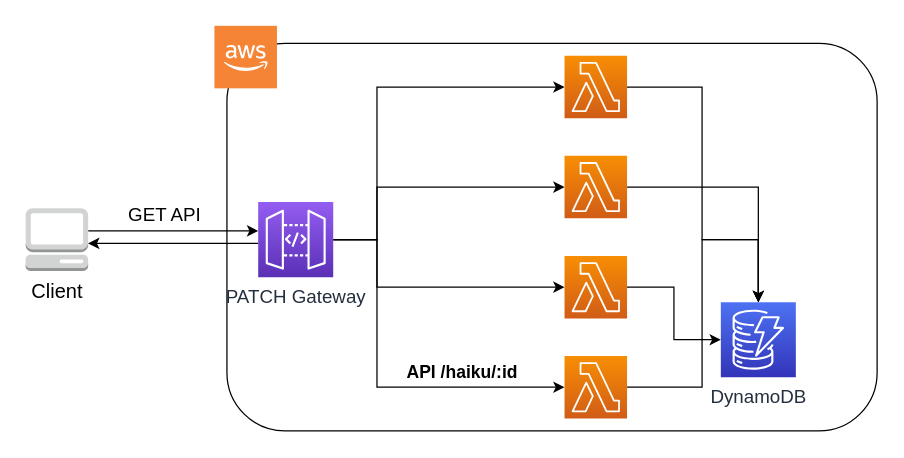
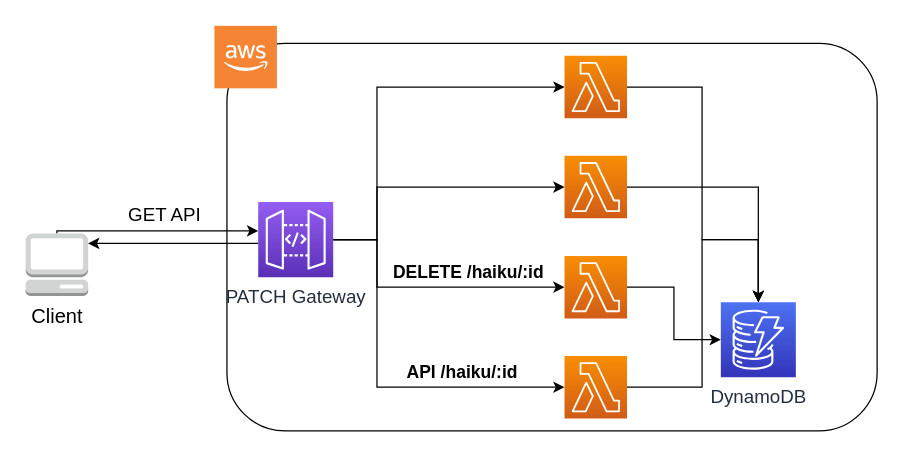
- <mxCell id="4" value="Client" style="outlineConnect=0;dashed=0;verticalLabelPosition=bottom;verticalAlign=top;align=center;html=1;shape=mxgraph.aws3.management_console;fillColor=#D2D3D3;gradientColor=none;aspect=fixed;fontSize=16;" parent="1" vertex="1"><mxGeometry x="20" y="166" width="50" height="50" as="geometry" /></mxCell>
+ <mxCell id="4" value="Client" style="outlineConnect=0;dashed=0;verticalLabelPosition=bottom;verticalAlign=top;align=center;html=1;shape=mxgraph.aws3.management_console;fillColor=#D2D3D3;gradientColor=none;aspect=fixed;fontSize=16;" parent="1" vertex="1"><mxGeometry x="20" y="186" width="50" height="50" as="geometry" /></mxCell>
+ <mxCell id="20" value="DELETE /haiku/:id" style="text;html=1;align=center;verticalAlign=middle;resizable=0;points=[];autosize=1;fontSize=14;fontStyle=1" vertex="1" parent="1"><mxGeometry x="304" y="207" width="140" height="20" as="geometry" /></mxCell>
